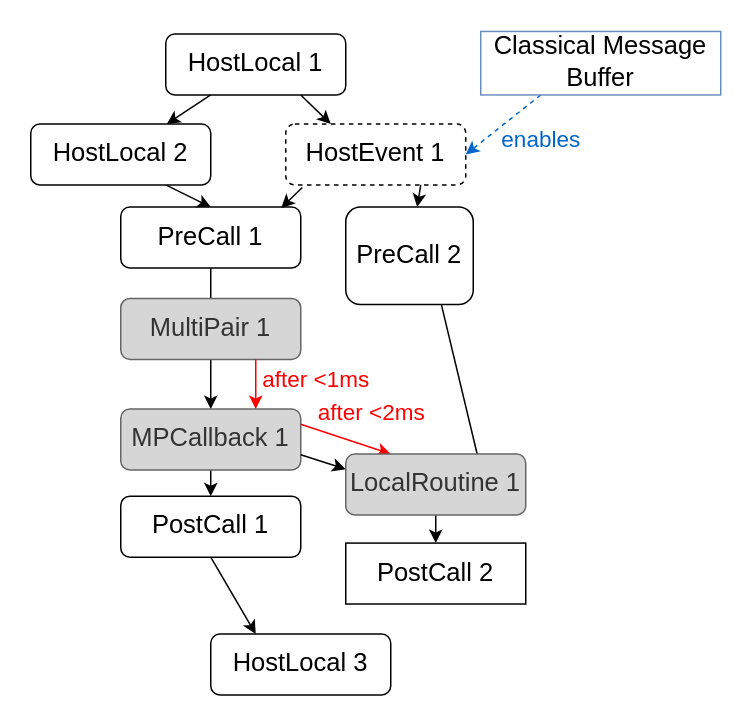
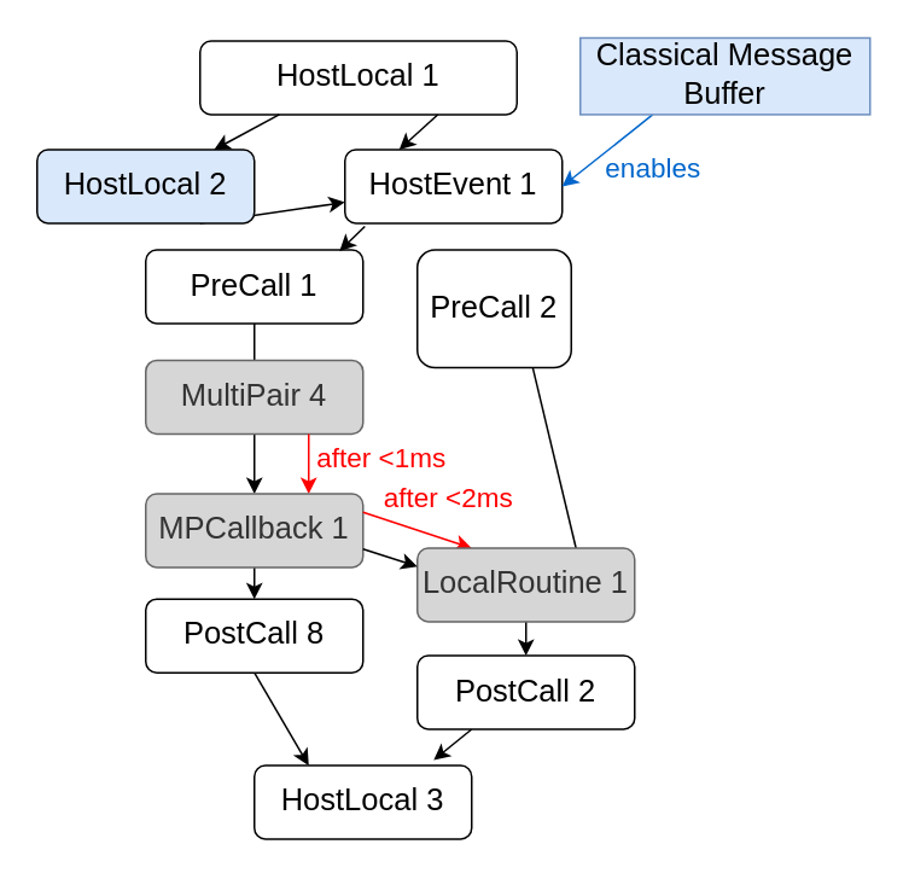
- <mxCell id="29" value="Classical Message Buffer" style="rounded=0;whiteSpace=wrap;html=1;fontSize=17;fillColor=#ffffff;strokeColor=#6c8ebf;" parent="1" vertex="1"><mxGeometry x="320" y="20.31" width="160" height="42.31" as="geometry" /></mxCell>
+ <mxCell id="29" value="Classical Message Buffer" style="rounded=0;whiteSpace=wrap;html=1;fontSize=17;fillColor=#dae8fc;strokeColor=#6c8ebf;" parent="1" vertex="1"><mxGeometry x="320" y="20.31" width="160" height="42.31" as="geometry" /></mxCell>
- <mxCell id="2" value="HostLocal 1" style="rounded=1;whiteSpace=wrap;html=1;fontSize=17;container=0;fillStyle=auto;" parent="1" vertex="1"><mxGeometry x="110" y="22" width="120" height="40.615" as="geometry" /></mxCell>
+ <mxCell id="2" value="HostLocal 1" style="rounded=1;whiteSpace=wrap;html=1;fontSize=17;container=0;fillStyle=auto;" parent="1" vertex="1"><mxGeometry x="110" y="22" width="175" height="40.615" as="geometry" /></mxCell>
- <mxCell id="28" value="enables" style="edgeStyle=none;html=1;exitX=0.25;exitY=1;exitDx=0;exitDy=0;strokeColor=#0066CC;fontColor=#0066CC;fontSize=15;labelBackgroundColor=none;entryX=1;entryY=0.5;entryDx=0;entryDy=0;dashed=1;" parent="1" source="29" target="3" edge="1"><mxGeometry x="-0.428" y="23" relative="1" as="geometry"><mxPoint x="290" y="82" as="targetPoint" /><mxPoint as="offset" /></mxGeometry></mxCell>
+ <mxCell id="28" value="enables" style="edgeStyle=none;html=1;exitX=0.25;exitY=1;exitDx=0;exitDy=0;strokeColor=#0066CC;fontColor=#0066CC;fontSize=15;labelBackgroundColor=none;entryX=1;entryY=0.5;entryDx=0;entryDy=0;" parent="1" source="29" target="3" edge="1"><mxGeometry x="-0.428" y="23" relative="1" as="geometry"><mxPoint x="290" y="82" as="targetPoint" /><mxPoint as="offset" /></mxGeometry></mxCell>
- <mxCell id="11" value="HostLocal 2" style="rounded=1;whiteSpace=wrap;html=1;fontSize=17;container=0;" parent="1" vertex="1"><mxGeometry x="20" y="82.002" width="120" height="40.615" as="geometry" /></mxCell>
+ <mxCell id="11" value="HostLocal 2" style="rounded=1;whiteSpace=wrap;html=1;fontSize=17;container=0;fillColor=#dae8fc;" parent="1" vertex="1"><mxGeometry x="20" y="82.002" width="120" height="40.615" as="geometry" /></mxCell>
- <mxCell id="3" value="HostEvent 1" style="rounded=1;whiteSpace=wrap;html=1;fontSize=17;container=0;dashed=1;" parent="1" vertex="1"><mxGeometry x="190" y="82.002" width="120" height="40.615" as="geometry" /></mxCell>
+ <mxCell id="3" value="HostEvent 1" style="rounded=1;whiteSpace=wrap;html=1;fontSize=17;container=0;" parent="1" vertex="1"><mxGeometry x="190" y="82.002" width="120" height="40.615" as="geometry" /></mxCell>
- <mxCell id="20" style="edgeStyle=none;html=1;exitX=0.75;exitY=1;exitDx=0;exitDy=0;fontSize=17;" parent="1" source="3" target="19" edge="1"><mxGeometry relative="1" as="geometry" /></mxCell>
- <mxCell id="10" style="edgeStyle=none;html=1;exitX=0.75;exitY=1;exitDx=0;exitDy=0;entryX=0.5;entryY=0;entryDx=0;entryDy=0;fontSize=17;" parent="1" source="11" target="6" edge="1"><mxGeometry relative="1" as="geometry" /></mxCell>
+ <mxCell id="10" style="edgeStyle=none;html=1;exitX=0.75;exitY=1;exitDx=0;exitDy=0;fontSize=17;" parent="1" source="11" target="3" edge="1"><mxGeometry relative="1" as="geometry" /></mxCell>
- <mxCell id="14" value="MultiPair 1" style="rounded=1;whiteSpace=wrap;html=1;fontSize=17;container=0;fillColor=#D6D6D6;strokeColor=#666666;fontColor=#333333;" parent="1" vertex="1"><mxGeometry x="80" y="198.308" width="120" height="40.615" as="geometry" /></mxCell>
+ <mxCell id="14" value="MultiPair 4" style="rounded=1;whiteSpace=wrap;html=1;fontSize=17;container=0;fillColor=#D6D6D6;strokeColor=#666666;fontColor=#333333;" parent="1" vertex="1"><mxGeometry x="80" y="198.308" width="120" height="40.615" as="geometry" /></mxCell>
- <mxCell id="9" value="PostCall 1" style="rounded=1;whiteSpace=wrap;html=1;fontSize=17;container=0;" parent="1" vertex="1"><mxGeometry x="80" y="330.155" width="120" height="40.615" as="geometry" /></mxCell>
+ <mxCell id="9" value="PostCall 8" style="rounded=1;whiteSpace=wrap;html=1;fontSize=17;container=0;" parent="1" vertex="1"><mxGeometry x="80" y="330.155" width="120" height="40.615" as="geometry" /></mxCell>
- <mxCell id="26" value="PostCall 2" style="whiteSpace=wrap;html=1;fontSize=17;container=0;rounded=0;" parent="1" vertex="1"><mxGeometry x="230" y="361.389" width="120" height="40.615" as="geometry" /></mxCell>
+ <mxCell id="26" value="PostCall 2" style="rounded=1;whiteSpace=wrap;html=1;fontSize=17;container=0;" parent="1" vertex="1"><mxGeometry x="230" y="361.389" width="120" height="40.615" as="geometry" /></mxCell>
+ <mxCell id="25" style="edgeStyle=none;html=1;exitX=0.25;exitY=1;exitDx=0;exitDy=0;entryX=0.825;entryY=-0.074;entryDx=0;entryDy=0;entryPerimeter=0;" parent="1" source="26" target="27" edge="1"><mxGeometry relative="1" as="geometry" /></mxCell>
